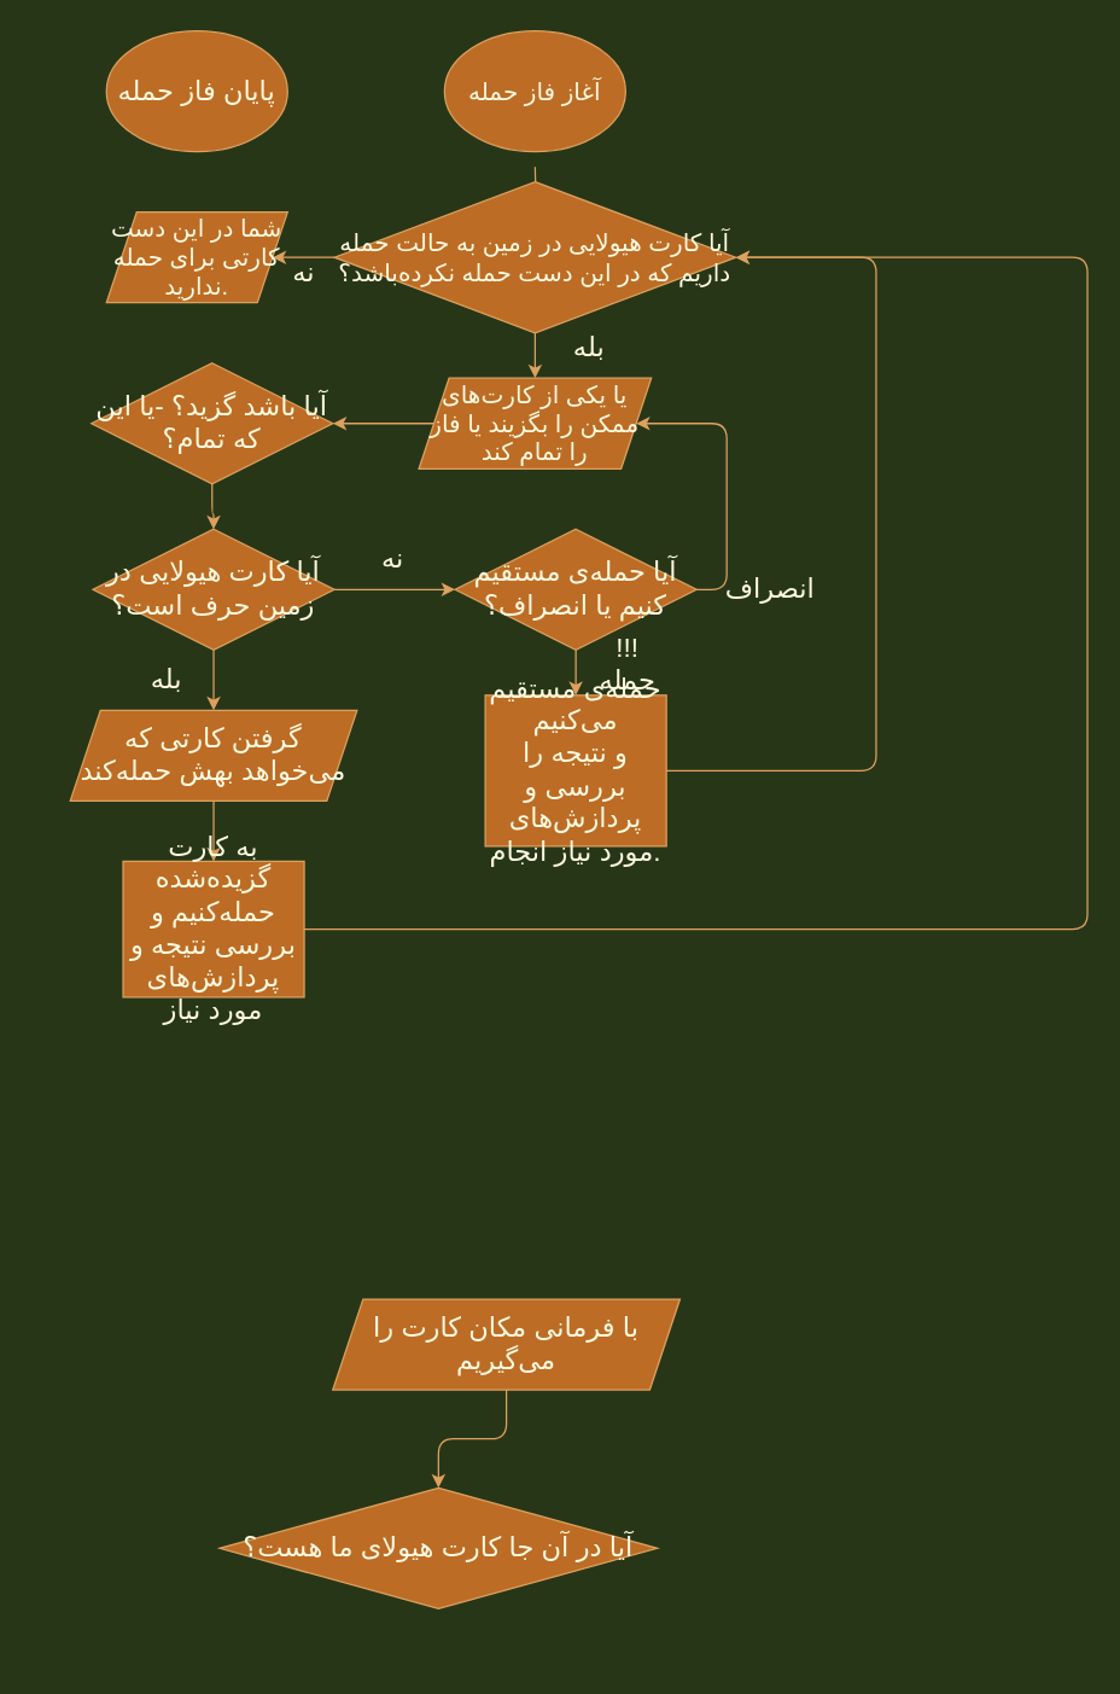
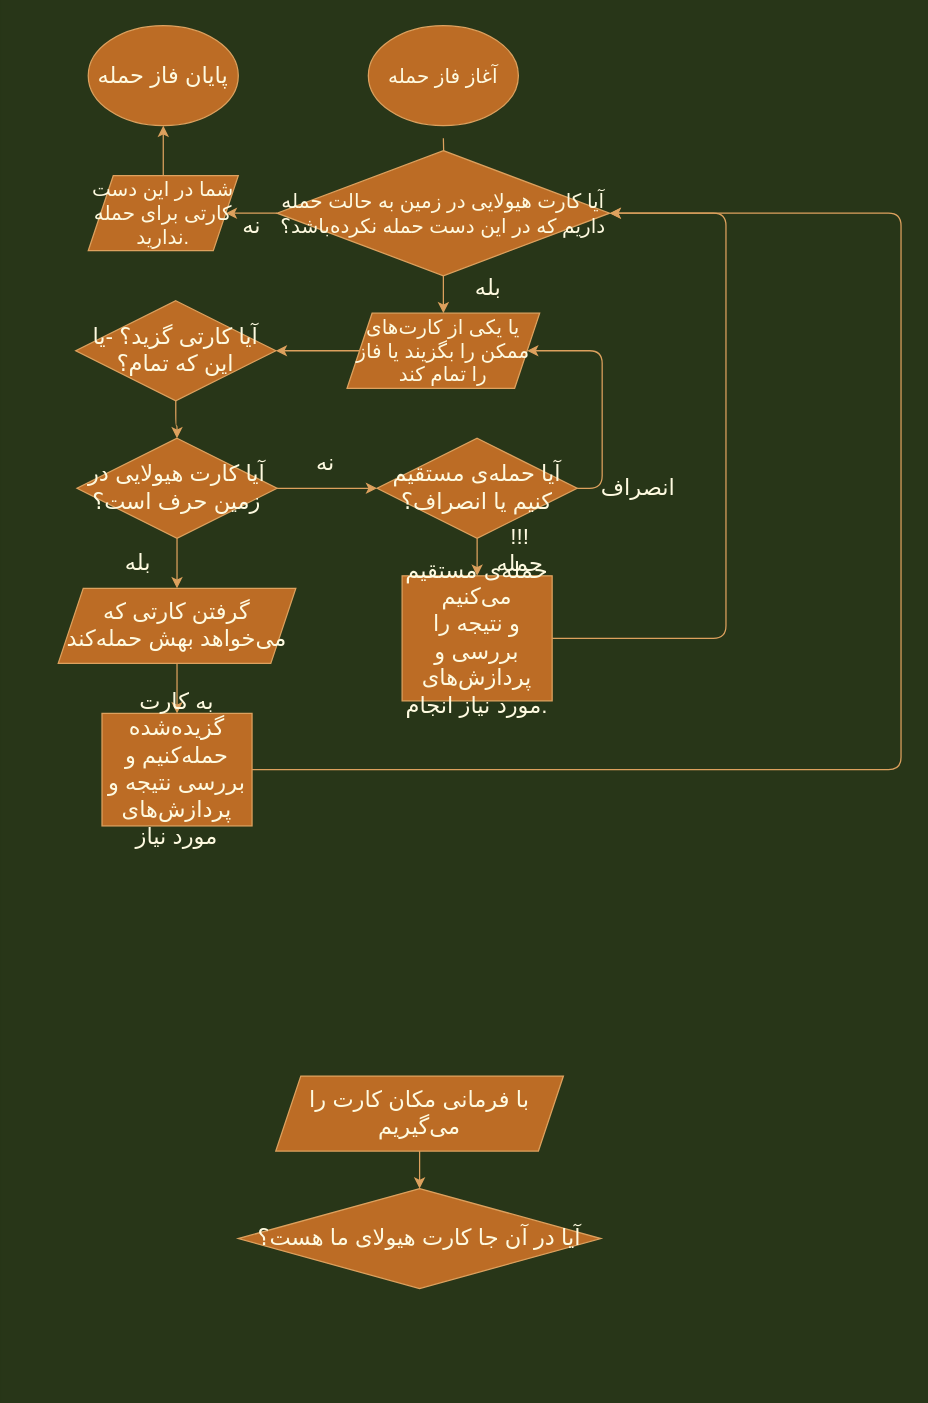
+ <mxCell id="10" value="" style="edgeStyle=orthogonalEdgeStyle;orthogonalLoop=1;jettySize=auto;html=1;labelBackgroundColor=#283618;strokeColor=#DDA15E;fontColor=#FEFAE0;" edge="1" parent="1" source="11" target="12"><mxGeometry relative="1" as="geometry" /></mxCell>
- <mxCell id="17" value="&lt;font style=&quot;font-size: 18px&quot;&gt;آیا باشد گزید؟ -یا این که تمام؟&lt;/font&gt;" style="rhombus;whiteSpace=wrap;html=1;fillColor=#BC6C25;strokeColor=#DDA15E;fontColor=#FEFAE0;" vertex="1" parent="1"><mxGeometry x="60" y="240" width="160" height="80" as="geometry" /></mxCell>
+ <mxCell id="17" value="&lt;font style=&quot;font-size: 18px&quot;&gt;آیا کارتی گزید؟ -یا این که تمام؟&lt;/font&gt;" style="rhombus;whiteSpace=wrap;html=1;fillColor=#BC6C25;strokeColor=#DDA15E;fontColor=#FEFAE0;" vertex="1" parent="1"><mxGeometry x="60" y="240" width="160" height="80" as="geometry" /></mxCell>
- <mxCell id="37" value="&lt;font style=&quot;font-size: 18px&quot;&gt;آیا در آن جا کارت هیولای ما هست؟&lt;/font&gt;" style="rhombus;whiteSpace=wrap;html=1;rounded=0;fontColor=#FEFAE0;strokeColor=#DDA15E;fillColor=#BC6C25;sketch=0;" vertex="1" parent="1"><mxGeometry x="145" y="985" width="290" height="80" as="geometry" /></mxCell>
+ <mxCell id="37" value="&lt;font style=&quot;font-size: 18px&quot;&gt;آیا در آن جا کارت هیولای ما هست؟&lt;/font&gt;" style="rhombus;whiteSpace=wrap;html=1;rounded=0;fontColor=#FEFAE0;strokeColor=#DDA15E;fillColor=#BC6C25;sketch=0;" vertex="1" parent="1"><mxGeometry x="190" y="950" width="290" height="80" as="geometry" /></mxCell>
